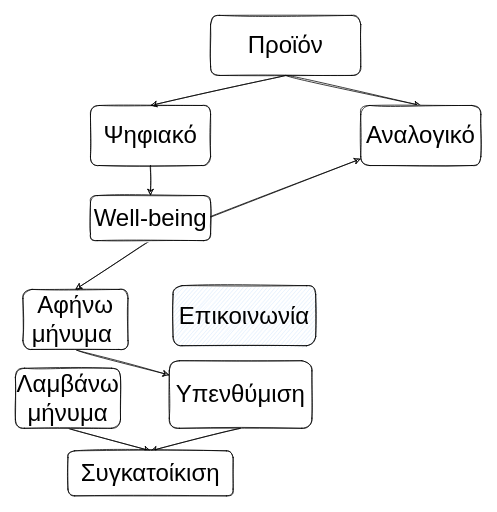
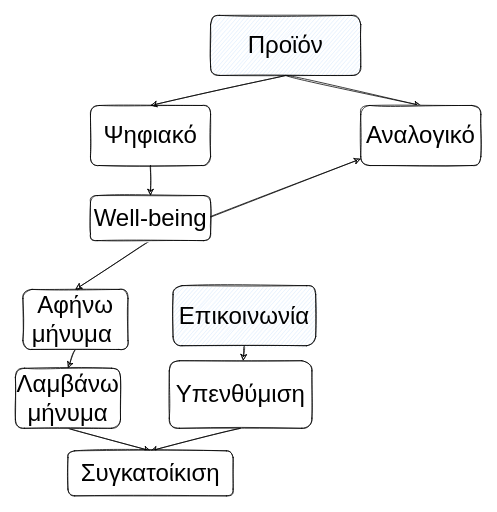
- <mxCell id="3" value="&lt;font style=&quot;font-size: 32px&quot;&gt;Προϊόν&lt;/font&gt;" style="rounded=1;whiteSpace=wrap;html=1;fontFamily=Helvetica;sketch=1;" parent="1" vertex="1"><mxGeometry x="280" y="20" width="200" height="80" as="geometry" /></mxCell>
+ <mxCell id="3" value="&lt;font style=&quot;font-size: 32px&quot;&gt;Προϊόν&lt;/font&gt;" style="rounded=1;whiteSpace=wrap;html=1;fontFamily=Helvetica;sketch=1;fillColor=#dae8fc;" parent="1" vertex="1"><mxGeometry x="280" y="20" width="200" height="80" as="geometry" /></mxCell>
+ <mxCell id="12" style="edgeStyle=none;html=1;exitX=0.5;exitY=1;exitDx=0;exitDy=0;sketch=1;curved=1;" parent="1" source="13" target="17" edge="1"><mxGeometry relative="1" as="geometry" /></mxCell>
- <mxCell id="10" style="edgeStyle=none;html=1;exitX=0.5;exitY=1;exitDx=0;exitDy=0;sketch=1;curved=1;" parent="1" source="11" target="17" edge="1"><mxGeometry relative="1" as="geometry" /></mxCell>
+ <mxCell id="10" style="edgeStyle=none;html=1;exitX=0.5;exitY=1;exitDx=0;exitDy=0;entryX=0.5;entryY=0;entryDx=0;entryDy=0;sketch=1;curved=1;" parent="1" source="11" target="15" edge="1"><mxGeometry relative="1" as="geometry" /></mxCell>
